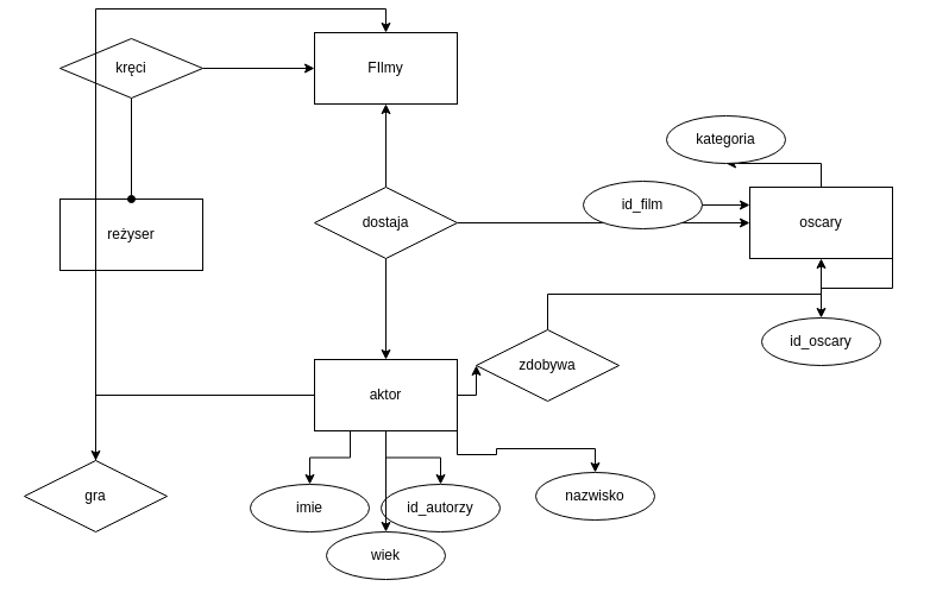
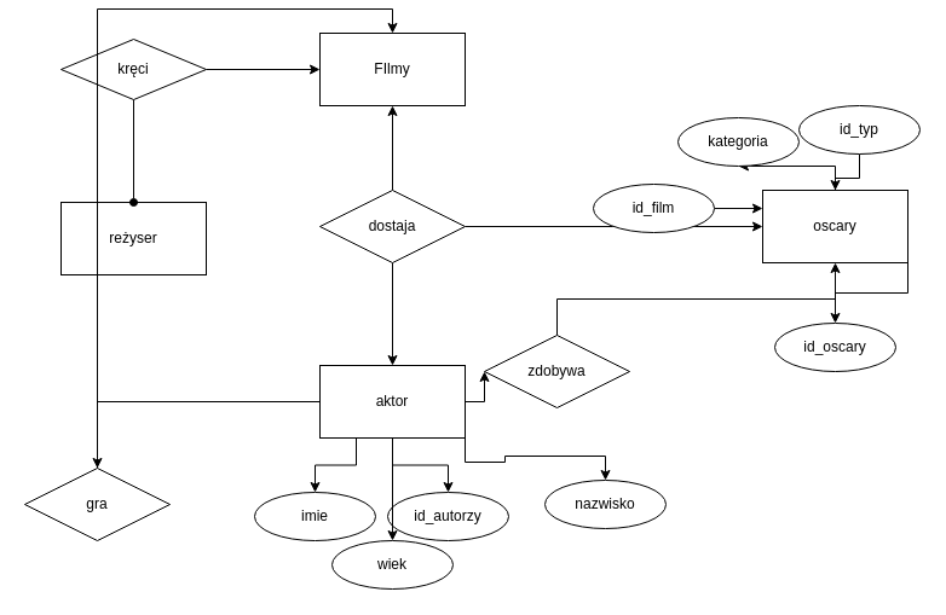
+ <mxCell id="26" value="id_typ" style="ellipse;whiteSpace=wrap;html=1;align=center;" vertex="1" parent="1"><mxGeometry x="660" y="80" width="100" height="40" as="geometry" /></mxCell>
+ <mxCell id="25" style="edgeStyle=orthogonalEdgeStyle;rounded=0;orthogonalLoop=1;jettySize=auto;html=1;entryX=0.5;entryY=0;entryDx=0;entryDy=0;" edge="1" parent="1" source="26" target="5"><mxGeometry relative="1" as="geometry" /></mxCell>
